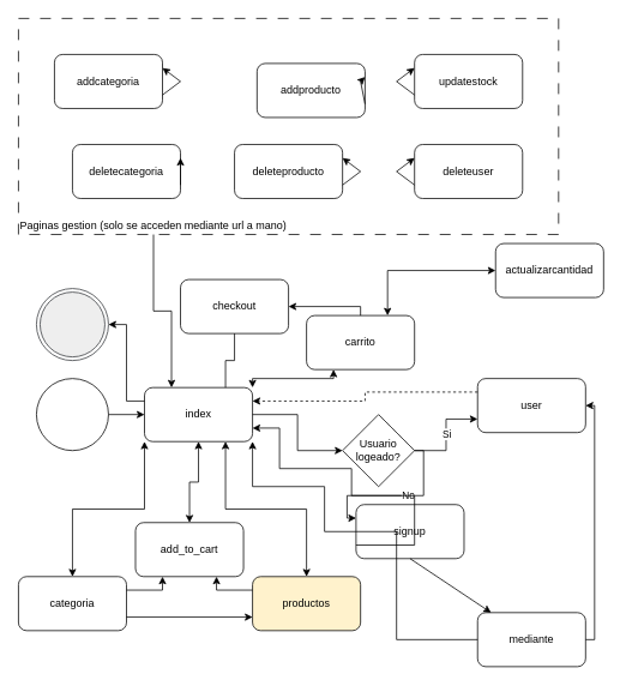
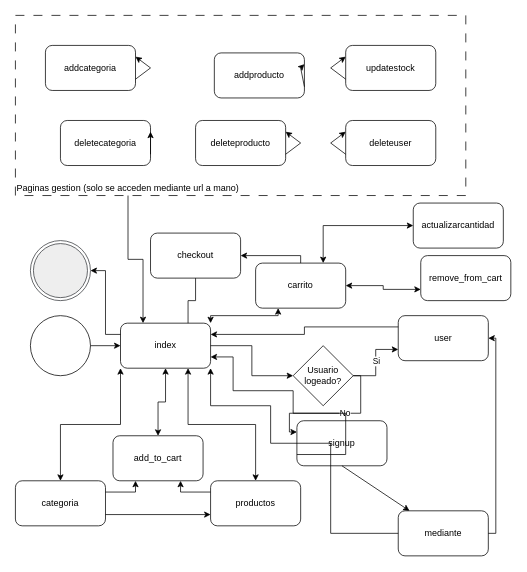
+ <mxCell id="32" value="remove_from_cart" style="rounded=1;whiteSpace=wrap;html=1;" vertex="1" parent="1"><mxGeometry x="560" y="340" width="120" height="60" as="geometry" /></mxCell>
+ <mxCell id="35" value="" style="endArrow=classic;startArrow=classic;html=1;rounded=0;exitX=1;exitY=0.5;exitDx=0;exitDy=0;entryX=0;entryY=0.75;entryDx=0;entryDy=0;edgeStyle=orthogonalEdgeStyle;" edge="1" parent="1" source="30" target="32"><mxGeometry width="50" height="50" relative="1" as="geometry"><mxPoint x="400" y="490" as="sourcePoint" /><mxPoint x="450" y="440" as="targetPoint" /></mxGeometry></mxCell>
- <mxCell id="13" value="" style="endArrow=classic;html=1;rounded=0;exitX=0;exitY=0.25;exitDx=0;exitDy=0;entryX=1;entryY=0.25;entryDx=0;entryDy=0;edgeStyle=orthogonalEdgeStyle;dashed=1;" edge="1" parent="1" source="7" target="4"><mxGeometry width="50" height="50" relative="1" as="geometry"><mxPoint x="390" y="810" as="sourcePoint" /><mxPoint x="440" y="760" as="targetPoint" /></mxGeometry></mxCell>
+ <mxCell id="13" value="" style="endArrow=classic;html=1;rounded=0;exitX=0;exitY=0.25;exitDx=0;exitDy=0;entryX=1;entryY=0.25;entryDx=0;entryDy=0;edgeStyle=orthogonalEdgeStyle;" edge="1" parent="1" source="7" target="4"><mxGeometry width="50" height="50" relative="1" as="geometry"><mxPoint x="390" y="810" as="sourcePoint" /><mxPoint x="440" y="760" as="targetPoint" /></mxGeometry></mxCell>
- <mxCell id="6" value="Usuario&lt;div&gt;logeado?&lt;/div&gt;" style="rhombus;whiteSpace=wrap;html=1;" vertex="1" parent="1"><mxGeometry x="380" y="460" width="80" height="80" as="geometry" /></mxCell>
+ <mxCell id="6" value="Usuario&lt;div&gt;logeado?&lt;/div&gt;" style="rhombus;whiteSpace=wrap;html=1;" vertex="1" parent="1"><mxGeometry x="390" y="460" width="80" height="80" as="geometry" /></mxCell>
- <mxCell id="18" value="productos" style="rounded=1;whiteSpace=wrap;html=1;fillColor=#fff2cc;" vertex="1" parent="1"><mxGeometry x="280" y="640" width="120" height="60" as="geometry" /></mxCell>
+ <mxCell id="18" value="productos" style="rounded=1;whiteSpace=wrap;html=1;" vertex="1" parent="1"><mxGeometry x="280" y="640" width="120" height="60" as="geometry" /></mxCell>
